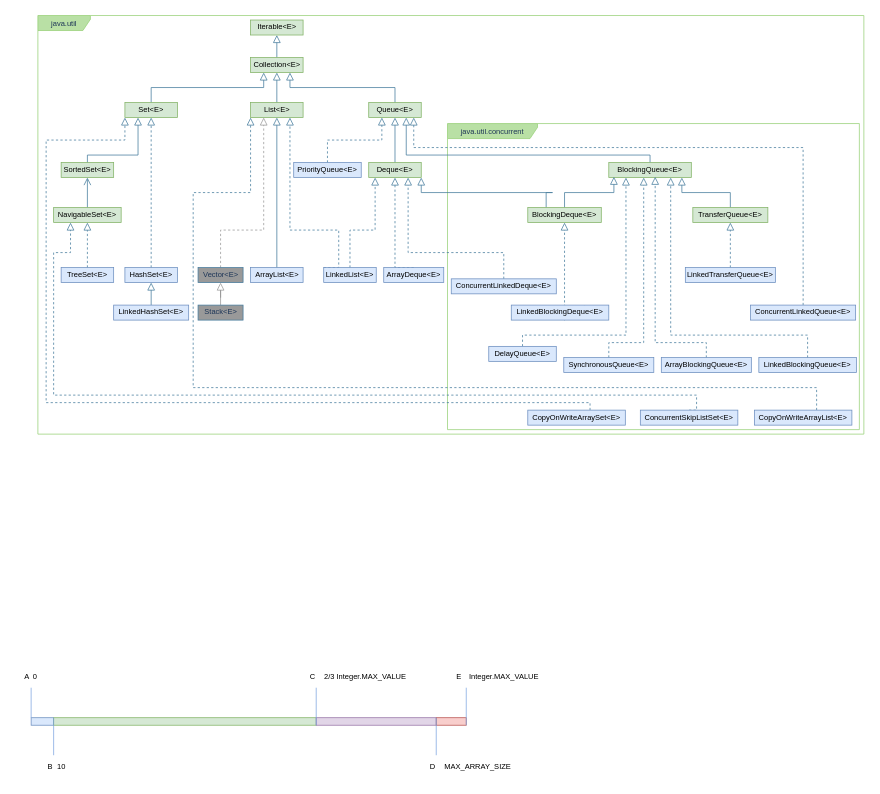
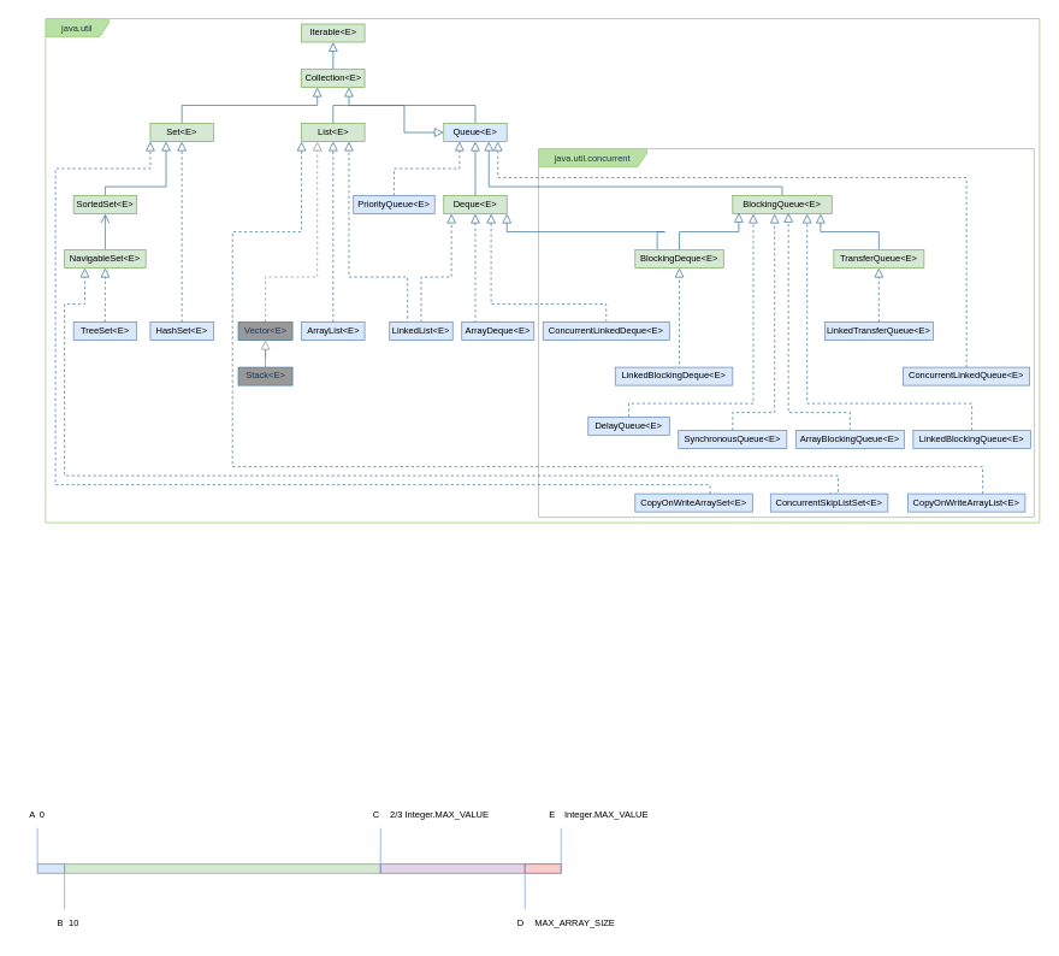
- <mxCell id="7" style="edgeStyle=orthogonalEdgeStyle;rounded=0;sketch=0;orthogonalLoop=1;jettySize=auto;html=1;exitX=0.5;exitY=0;exitDx=0;exitDy=0;entryX=0.5;entryY=1;entryDx=0;entryDy=0;strokeColor=#457B9D;fillColor=#A8DADC;fontColor=#1D3557;endArrow=block;endFill=0;endSize=8;fontStyle=0;fontSize=10;" parent="1" source="8" target="6" edge="1"><mxGeometry relative="1" as="geometry" /></mxCell>
+ <mxCell id="7" style="edgeStyle=orthogonalEdgeStyle;rounded=0;sketch=0;orthogonalLoop=1;jettySize=auto;html=1;exitX=0.5;exitY=0;exitDx=0;exitDy=0;strokeColor=#457B9D;fillColor=#A8DADC;fontColor=#1D3557;endArrow=block;endFill=0;endSize=8;fontStyle=0;fontSize=10;" parent="1" source="8" target="10" edge="1"><mxGeometry relative="1" as="geometry" /></mxCell>
- <mxCell id="10" value="&lt;p style=&quot;margin: 4px 0px 0px; font-size: 10px;&quot;&gt;&lt;span style=&quot;font-size: 10px;&quot;&gt;Queue&amp;lt;E&amp;gt;&lt;/span&gt;&lt;/p&gt;" style="verticalAlign=middle;align=center;overflow=fill;fontSize=10;fontFamily=Helvetica;html=1;fillColor=#d5e8d4;strokeColor=#82b366;fontStyle=0" parent="1" vertex="1"><mxGeometry x="491" y="136" width="70" height="20" as="geometry" /></mxCell>
+ <mxCell id="10" value="&lt;p style=&quot;margin: 4px 0px 0px; font-size: 10px;&quot;&gt;&lt;span style=&quot;font-size: 10px;&quot;&gt;Queue&amp;lt;E&amp;gt;&lt;/span&gt;&lt;/p&gt;" style="verticalAlign=middle;align=center;overflow=fill;fontSize=10;fontFamily=Helvetica;html=1;fillColor=#dae8fc;strokeColor=#82b366;fontStyle=0;" parent="1" vertex="1"><mxGeometry x="491" y="136" width="70" height="20" as="geometry" /></mxCell>
- <mxCell id="15" style="edgeStyle=orthogonalEdgeStyle;rounded=0;sketch=0;orthogonalLoop=1;jettySize=auto;html=1;exitX=0.5;exitY=0;exitDx=0;exitDy=0;entryX=0.5;entryY=1;entryDx=0;entryDy=0;strokeColor=#457B9D;fillColor=#A8DADC;fontColor=#1D3557;endArrow=block;endFill=0;endSize=8;dashed=0;fontStyle=0;fontSize=10;" parent="1" source="16" target="8" edge="1"><mxGeometry relative="1" as="geometry" /></mxCell>
+ <mxCell id="15" style="edgeStyle=orthogonalEdgeStyle;rounded=0;sketch=0;orthogonalLoop=1;jettySize=auto;html=1;exitX=0.5;exitY=0;exitDx=0;exitDy=0;entryX=0.5;entryY=1;entryDx=0;entryDy=0;strokeColor=#457B9D;fillColor=#A8DADC;fontColor=#1D3557;endArrow=block;endFill=0;endSize=8;dashed=1;fontStyle=0;fontSize=10;" parent="1" source="16" target="8" edge="1"><mxGeometry relative="1" as="geometry" /></mxCell>
- <mxCell id="34" value="&lt;p style=&quot;margin: 4px 0px 0px; font-size: 10px;&quot;&gt;&lt;span style=&quot;font-size: 10px;&quot;&gt;ConcurrentLinkedDeque&amp;lt;E&amp;gt;&lt;/span&gt;&lt;/p&gt;" style="verticalAlign=middle;align=center;overflow=fill;fontSize=10;fontFamily=Helvetica;html=1;strokeColor=#6c8ebf;fillColor=#dae8fc;fontStyle=0" parent="1" vertex="1"><mxGeometry x="601" y="371" width="140" height="20" as="geometry" /></mxCell>
+ <mxCell id="34" value="&lt;p style=&quot;margin: 4px 0px 0px; font-size: 10px;&quot;&gt;&lt;span style=&quot;font-size: 10px;&quot;&gt;ConcurrentLinkedDeque&amp;lt;E&amp;gt;&lt;/span&gt;&lt;/p&gt;" style="verticalAlign=middle;align=center;overflow=fill;fontSize=10;fontFamily=Helvetica;html=1;strokeColor=#6c8ebf;fillColor=#dae8fc;fontStyle=0" parent="1" vertex="1"><mxGeometry x="601" y="356" width="140" height="20" as="geometry" /></mxCell>
- <mxCell id="57" style="edgeStyle=orthogonalEdgeStyle;rounded=0;sketch=0;orthogonalLoop=1;jettySize=auto;html=1;exitX=0.5;exitY=0;exitDx=0;exitDy=0;entryX=0.5;entryY=1;entryDx=0;entryDy=0;strokeColor=#457B9D;fillColor=#A8DADC;fontFamily=Helvetica;fontColor=#1D3557;endArrow=block;endFill=0;endSize=8;fontStyle=0;fontSize=10;" parent="1" source="58" target="56" edge="1"><mxGeometry relative="1" as="geometry" /></mxCell>
- <mxCell id="58" value="&lt;p style=&quot;margin: 4px 0px 0px; font-size: 10px;&quot;&gt;&lt;span style=&quot;font-size: 10px;&quot;&gt;LinkedHashSet&amp;lt;E&amp;gt;&lt;/span&gt;&lt;/p&gt;" style="verticalAlign=middle;align=center;overflow=fill;fontSize=10;fontFamily=Helvetica;html=1;strokeColor=#6c8ebf;fillColor=#dae8fc;fontStyle=0" parent="1" vertex="1"><mxGeometry x="151" y="406" width="100" height="20" as="geometry" /></mxCell>
